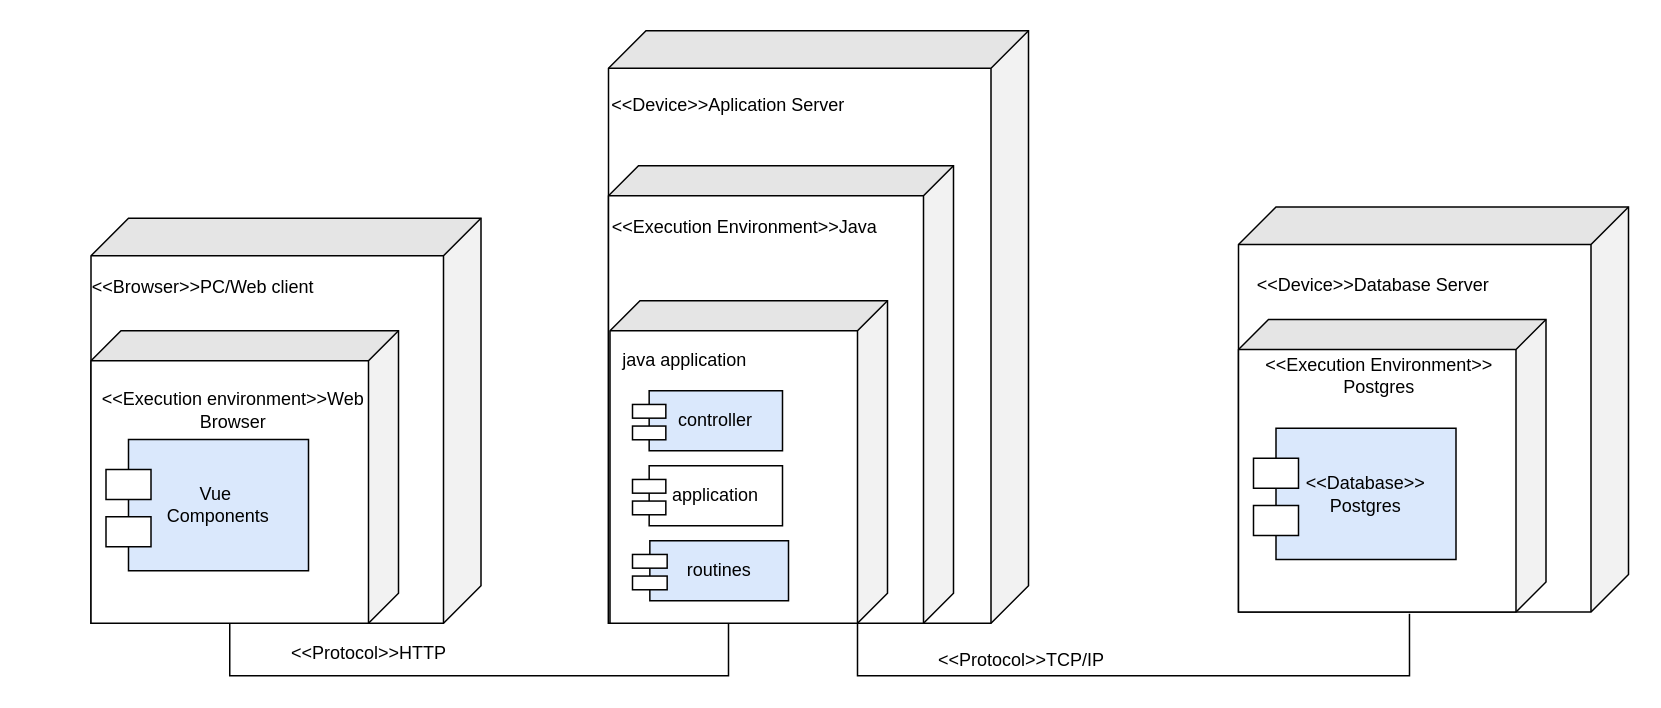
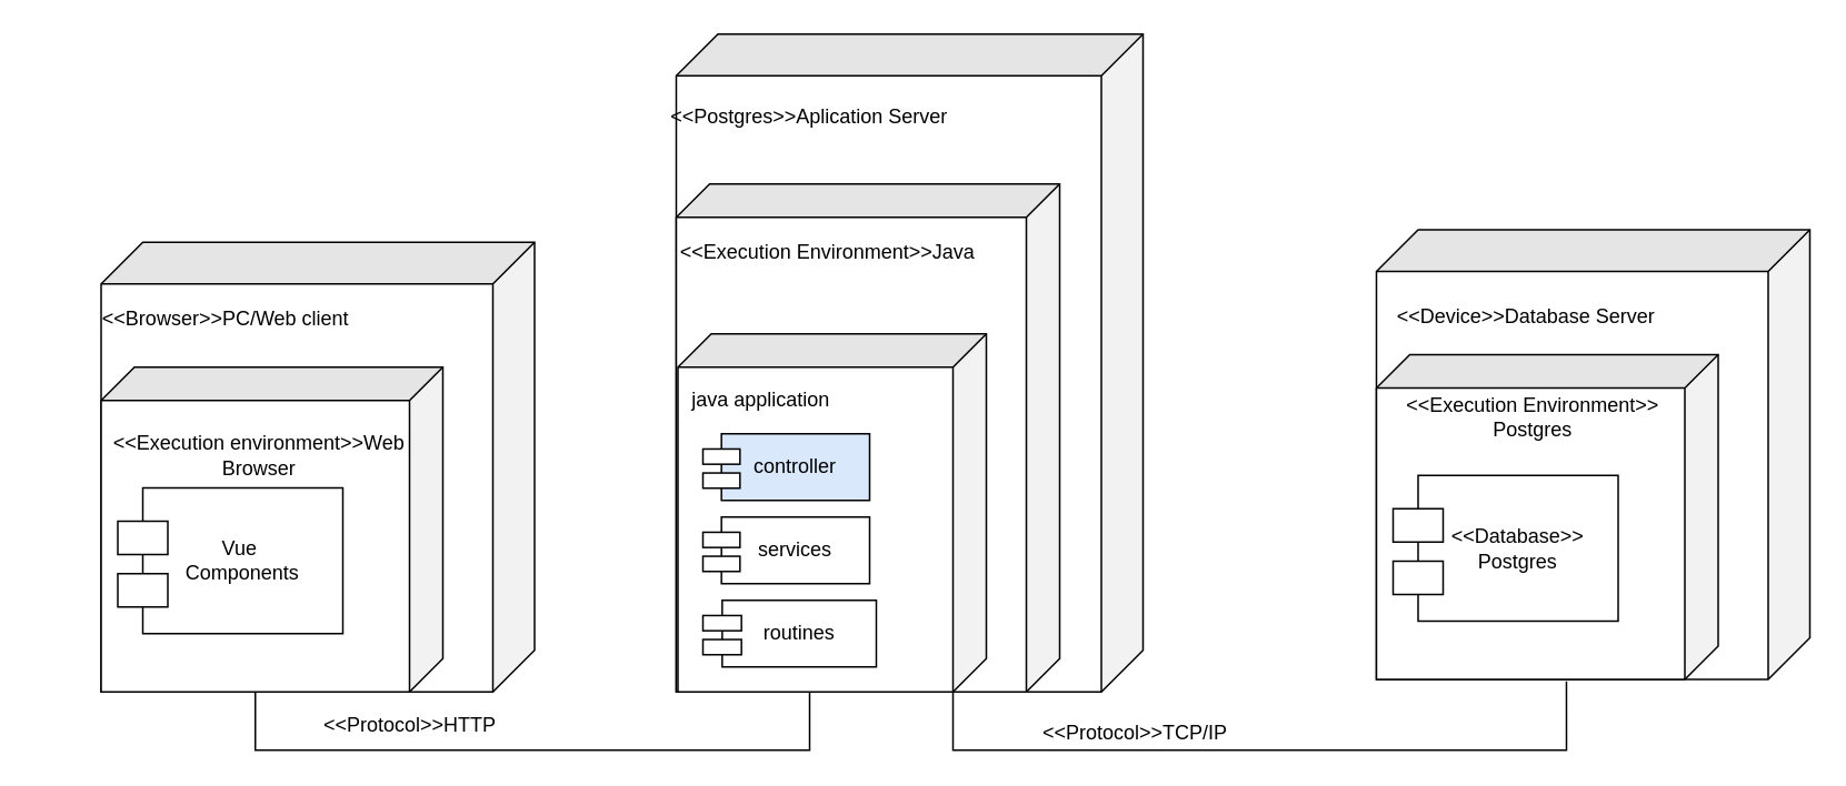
- <mxCell id="28" value="&amp;lt;&amp;lt;Device&amp;gt;&amp;gt;Aplication Server" style="text;html=1;strokeColor=none;fillColor=none;align=center;verticalAlign=middle;whiteSpace=wrap;rounded=0;" vertex="1" parent="1"><mxGeometry x="370" y="50" width="230" height="40" as="geometry" /></mxCell>
+ <mxCell id="28" value="&amp;lt;&amp;lt;Postgres&amp;gt;&amp;gt;Aplication Server" style="text;html=1;strokeColor=none;fillColor=none;align=center;verticalAlign=middle;whiteSpace=wrap;rounded=0;" vertex="1" parent="1"><mxGeometry x="370" y="50" width="230" height="40" as="geometry" /></mxCell>
- <mxCell id="33" value="&amp;lt;&amp;lt;Database&amp;gt;&amp;gt;&lt;br&gt;Postgres" style="rounded=0;whiteSpace=wrap;html=1;fillColor=#dae8fc;" vertex="1" parent="32"><mxGeometry x="15" width="120" height="87.5" as="geometry" /></mxCell>
+ <mxCell id="33" value="&amp;lt;&amp;lt;Database&amp;gt;&amp;gt;&lt;br&gt;Postgres" style="rounded=0;whiteSpace=wrap;html=1;" vertex="1" parent="32"><mxGeometry x="15" width="120" height="87.5" as="geometry" /></mxCell>
- <mxCell id="21" value="application" style="rounded=0;whiteSpace=wrap;html=1;" vertex="1" parent="20"><mxGeometry x="11.111" width="88.889" height="40" as="geometry" /></mxCell>
+ <mxCell id="21" value="services" style="rounded=0;whiteSpace=wrap;html=1;" vertex="1" parent="20"><mxGeometry x="11.111" width="88.889" height="40" as="geometry" /></mxCell>
- <mxCell id="6" value="Vue&amp;nbsp;&lt;br&gt;Components" style="rounded=0;whiteSpace=wrap;html=1;fillColor=#dae8fc;" vertex="1" parent="5"><mxGeometry x="15" width="120" height="87.5" as="geometry" /></mxCell>
+ <mxCell id="6" value="Vue&amp;nbsp;&lt;br&gt;Components" style="rounded=0;whiteSpace=wrap;html=1;" vertex="1" parent="5"><mxGeometry x="15" width="120" height="87.5" as="geometry" /></mxCell>
- <mxCell id="25" value="routines" style="rounded=0;whiteSpace=wrap;html=1;fillColor=#dae8fc;" vertex="1" parent="24"><mxGeometry x="11.556" width="92.444" height="40" as="geometry" /></mxCell>
+ <mxCell id="25" value="routines" style="rounded=0;whiteSpace=wrap;html=1;" vertex="1" parent="24"><mxGeometry x="11.556" width="92.444" height="40" as="geometry" /></mxCell>
